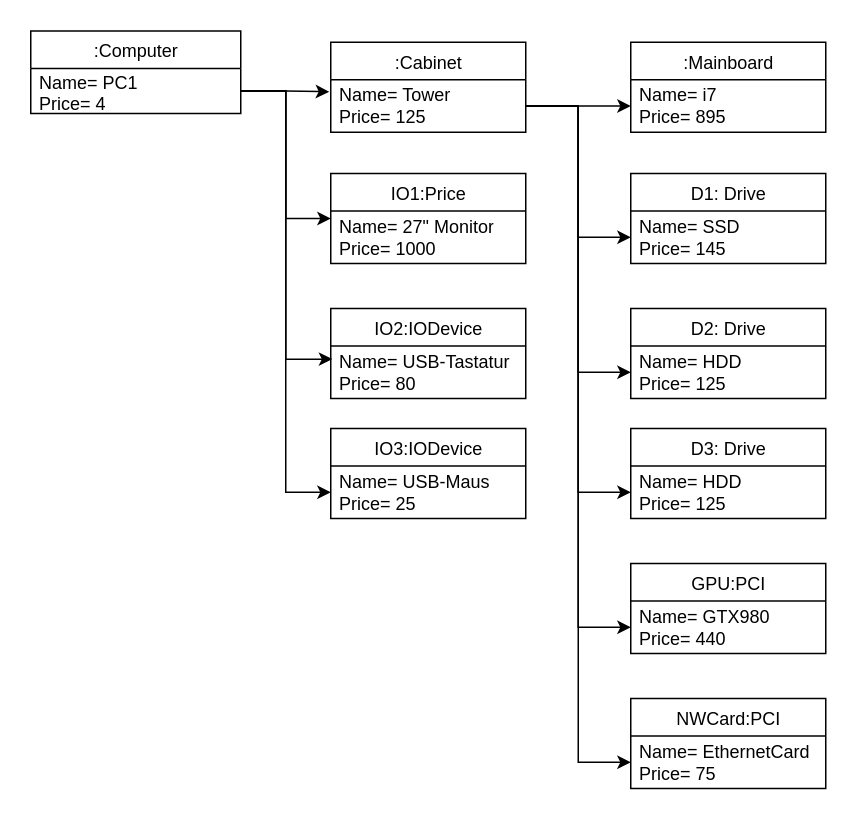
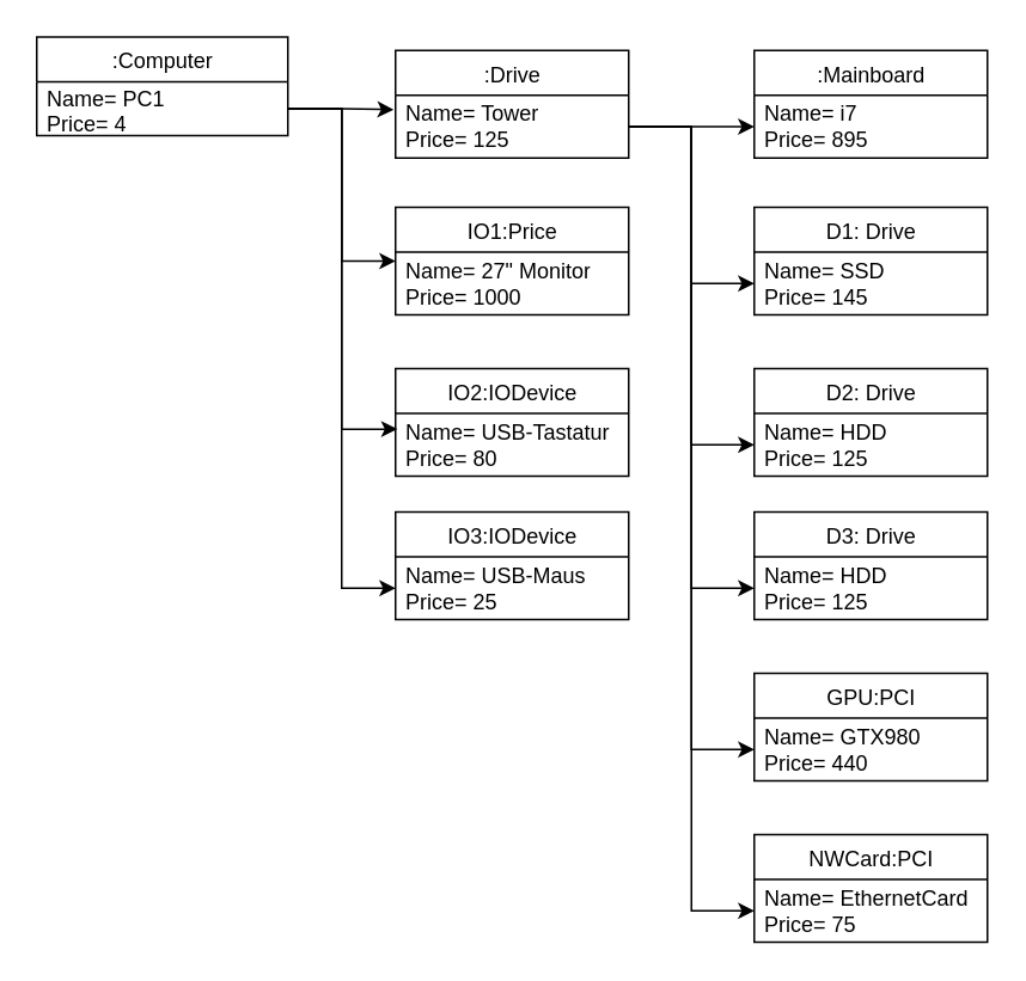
- <mxCell id="4" value=":Cabinet" style="swimlane;fontStyle=0;align=center;verticalAlign=top;childLayout=stackLayout;horizontal=1;startSize=25;horizontalStack=0;resizeParent=1;resizeParentMax=0;resizeLast=0;collapsible=0;marginBottom=0;html=1;sketch=0;" vertex="1" parent="1"><mxGeometry x="220" y="27.5" width="130" height="60" as="geometry" /></mxCell>
+ <mxCell id="4" value=":Drive" style="swimlane;fontStyle=0;align=center;verticalAlign=top;childLayout=stackLayout;horizontal=1;startSize=25;horizontalStack=0;resizeParent=1;resizeParentMax=0;resizeLast=0;collapsible=0;marginBottom=0;html=1;sketch=0;" vertex="1" parent="1"><mxGeometry x="220" y="27.5" width="130" height="60" as="geometry" /></mxCell>
